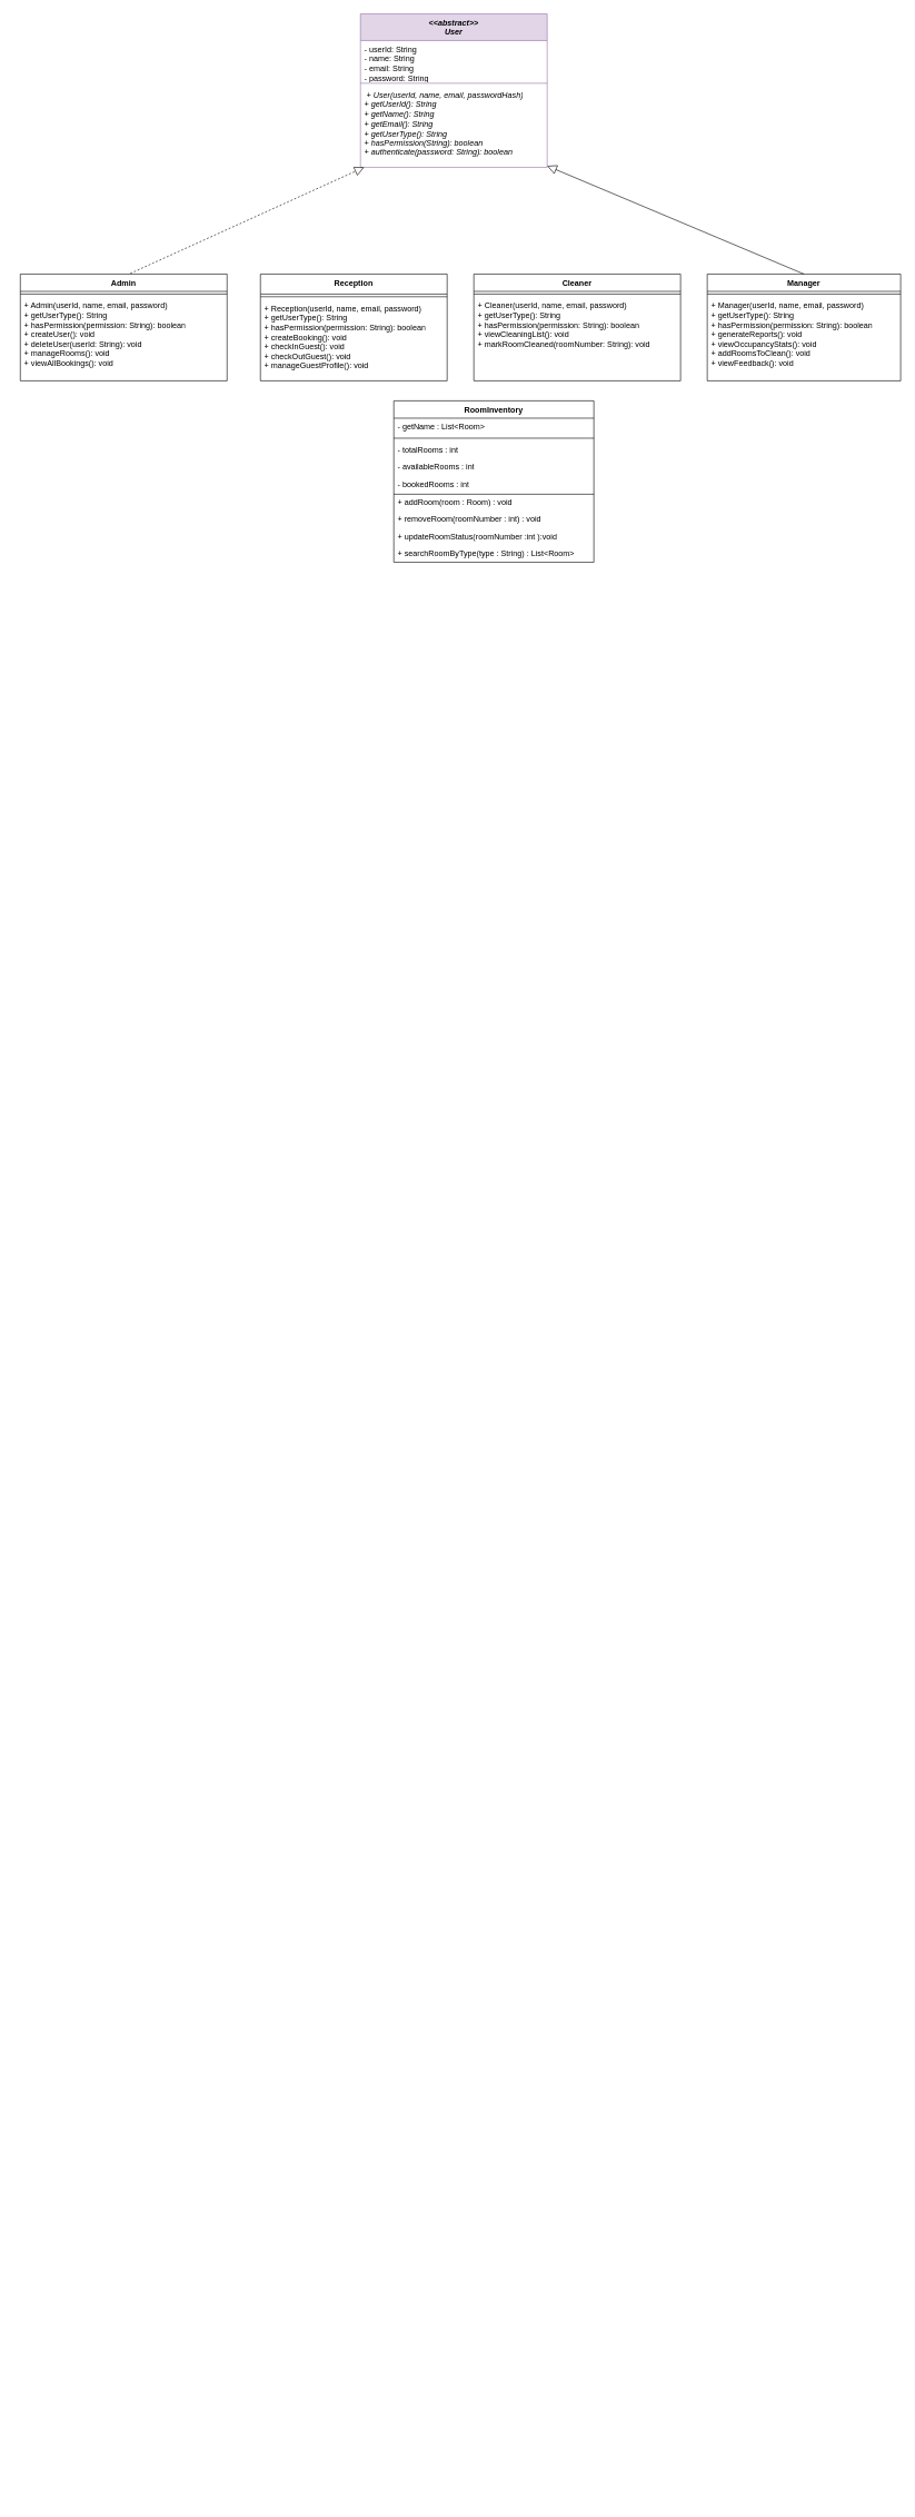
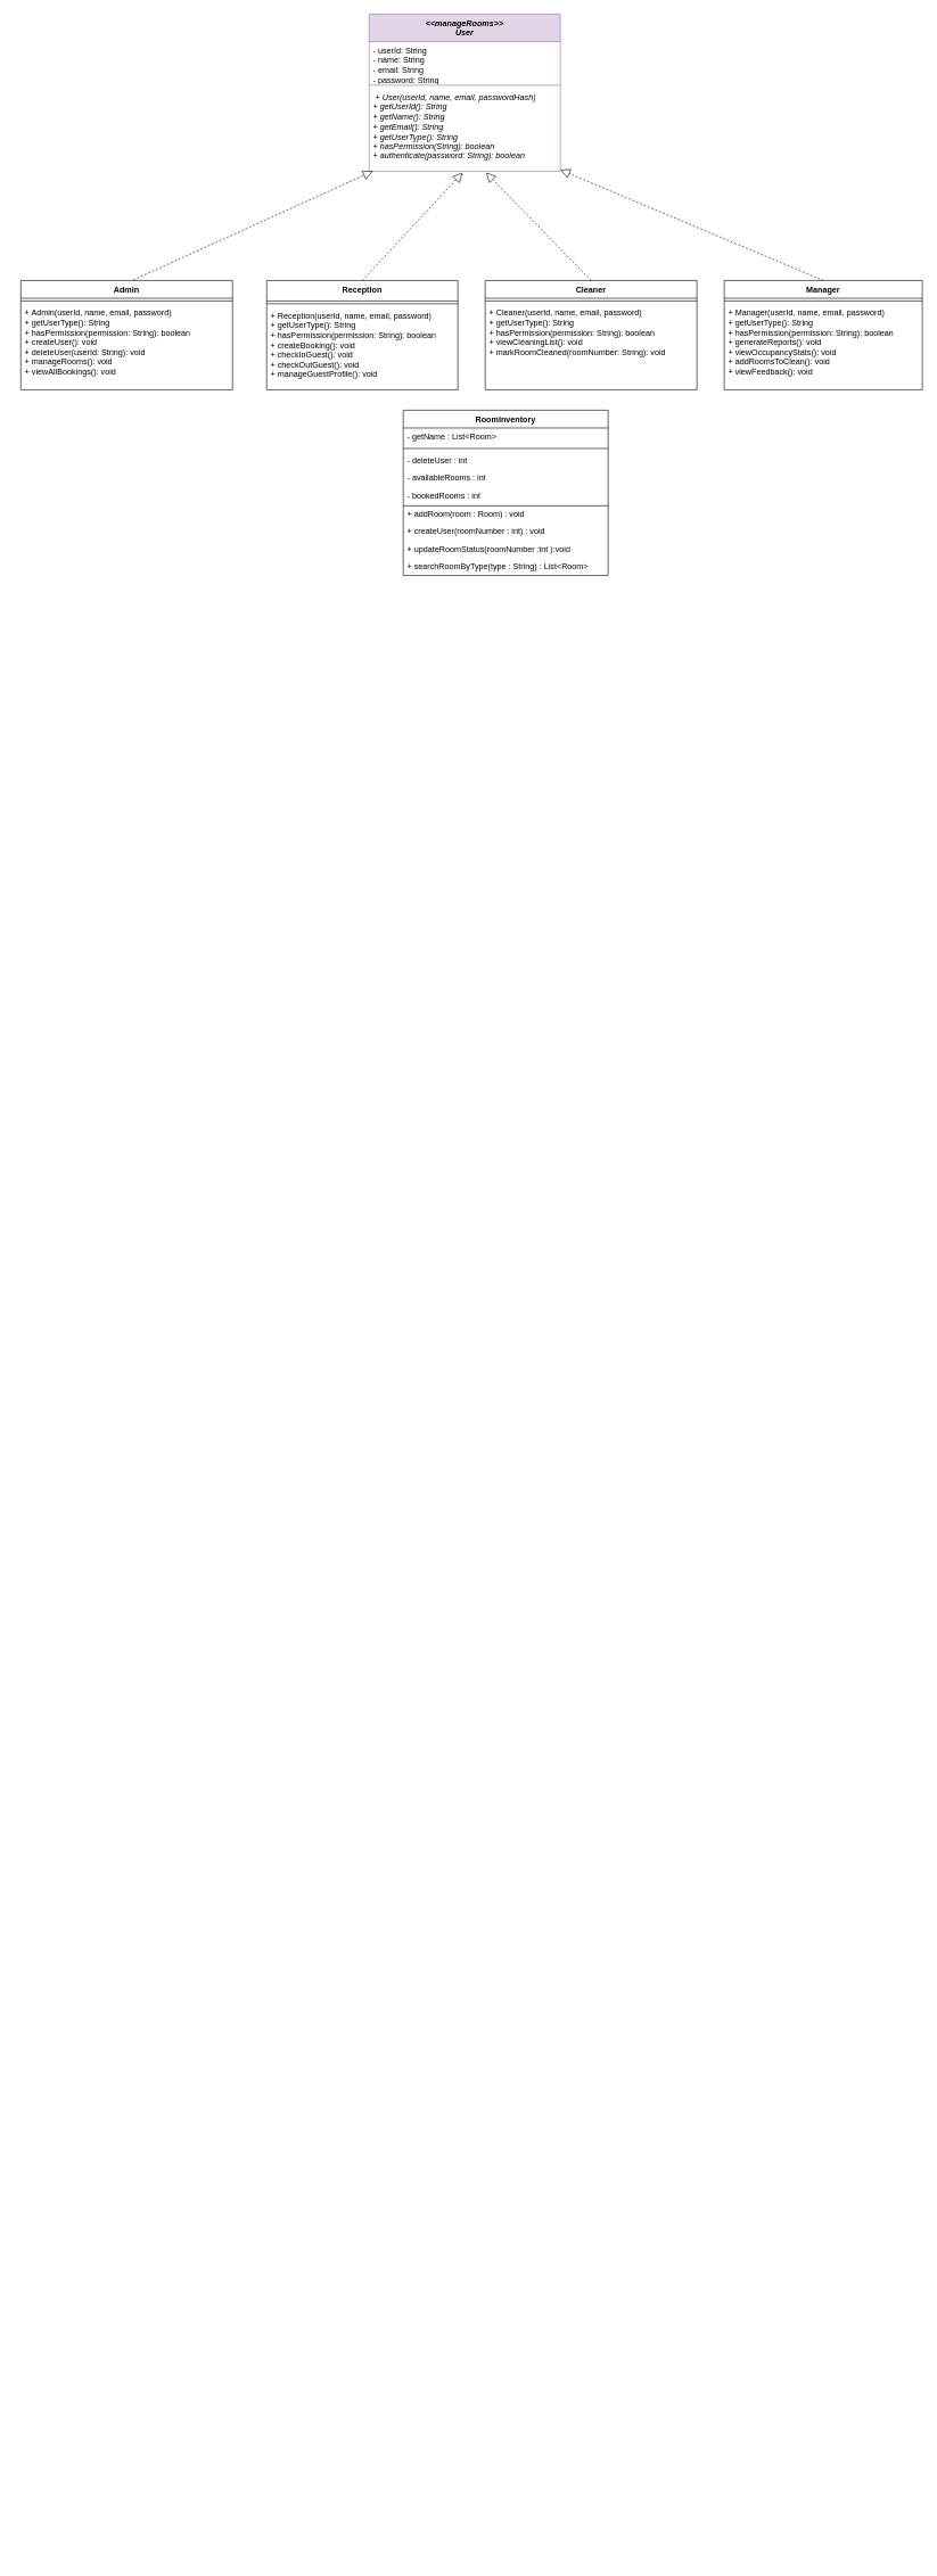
- <mxCell id="2" value="&amp;lt;&amp;lt;abstract&amp;gt;&amp;gt;&lt;br&gt;User" style="swimlane;fontStyle=3;align=center;verticalAlign=top;childLayout=stackLayout;horizontal=1;startSize=40;horizontalStack=0;resizeParent=1;resizeParentMax=0;resizeLast=0;collapsible=1;marginBottom=0;whiteSpace=wrap;html=1;fillColor=#e1d5e7;strokeColor=#9673a6;" parent="1" vertex="1"><mxGeometry x="540" y="20" width="280" height="230" as="geometry" /></mxCell>
+ <mxCell id="2" value="&amp;lt;&amp;lt;manageRooms&amp;gt;&amp;gt;&lt;br&gt;User" style="swimlane;fontStyle=3;align=center;verticalAlign=top;childLayout=stackLayout;horizontal=1;startSize=40;horizontalStack=0;resizeParent=1;resizeParentMax=0;resizeLast=0;collapsible=1;marginBottom=0;whiteSpace=wrap;html=1;fillColor=#e1d5e7;strokeColor=#9673a6;" parent="1" vertex="1"><mxGeometry x="540" y="20" width="280" height="230" as="geometry" /></mxCell>
- <mxCell id="33" value="" style="endArrow=block;dashed=0;endFill=0;endSize=12;html=1;rounded=0;exitX=0.5;exitY=0;exitDx=0;exitDy=0;" edge="1" parent="1" source="15" target="5"><mxGeometry width="160" relative="1" as="geometry"><mxPoint x="630" y="340" as="sourcePoint" /><mxPoint x="790" y="340" as="targetPoint" /></mxGeometry></mxCell>
+ <mxCell id="33" value="" style="endArrow=block;dashed=1;endFill=0;endSize=12;html=1;rounded=0;exitX=0.5;exitY=0;exitDx=0;exitDy=0;" edge="1" parent="1" source="15" target="5"><mxGeometry width="160" relative="1" as="geometry"><mxPoint x="630" y="340" as="sourcePoint" /><mxPoint x="790" y="340" as="targetPoint" /></mxGeometry></mxCell>
+ <mxCell id="30" value="" style="endArrow=block;dashed=1;endFill=0;endSize=12;html=1;rounded=0;exitX=0.5;exitY=0;exitDx=0;exitDy=0;entryX=0.489;entryY=1.016;entryDx=0;entryDy=0;entryPerimeter=0;" parent="1" source="9" target="5" edge="1"><mxGeometry width="160" relative="1" as="geometry"><mxPoint x="250" y="360" as="sourcePoint" /><mxPoint x="410" y="360" as="targetPoint" /></mxGeometry></mxCell>
+ <mxCell id="31" value="" style="endArrow=block;dashed=1;endFill=0;endSize=12;html=1;rounded=0;exitX=0.5;exitY=0;exitDx=0;exitDy=0;entryX=0.611;entryY=1.016;entryDx=0;entryDy=0;entryPerimeter=0;" parent="1" source="12" target="5" edge="1"><mxGeometry width="160" relative="1" as="geometry"><mxPoint x="860" y="360" as="sourcePoint" /><mxPoint x="1020" y="360" as="targetPoint" /></mxGeometry></mxCell>
- <mxCell id="21" value="- totalRooms : int" style="text;strokeColor=none;fillColor=none;align=left;verticalAlign=top;spacingLeft=4;spacingRight=4;overflow=hidden;rotatable=0;points=[[0,0.5],[1,0.5]];portConstraint=eastwest;whiteSpace=wrap;html=1;" parent="18" vertex="1"><mxGeometry y="60" width="300" height="26" as="geometry" /></mxCell>
+ <mxCell id="21" value="- deleteUser : int" style="text;strokeColor=none;fillColor=none;align=left;verticalAlign=top;spacingLeft=4;spacingRight=4;overflow=hidden;rotatable=0;points=[[0,0.5],[1,0.5]];portConstraint=eastwest;whiteSpace=wrap;html=1;" parent="18" vertex="1"><mxGeometry y="60" width="300" height="26" as="geometry" /></mxCell>
- <mxCell id="25" value="+ removeRoom(roomNumber : int) : void" style="text;strokeColor=none;fillColor=none;align=left;verticalAlign=top;spacingLeft=4;spacingRight=4;overflow=hidden;rotatable=0;points=[[0,0.5],[1,0.5]];portConstraint=eastwest;whiteSpace=wrap;html=1;" parent="18" vertex="1"><mxGeometry y="164" width="300" height="26" as="geometry" /></mxCell>
+ <mxCell id="25" value="+ createUser(roomNumber : int) : void" style="text;strokeColor=none;fillColor=none;align=left;verticalAlign=top;spacingLeft=4;spacingRight=4;overflow=hidden;rotatable=0;points=[[0,0.5],[1,0.5]];portConstraint=eastwest;whiteSpace=wrap;html=1;" parent="18" vertex="1"><mxGeometry y="164" width="300" height="26" as="geometry" /></mxCell>
